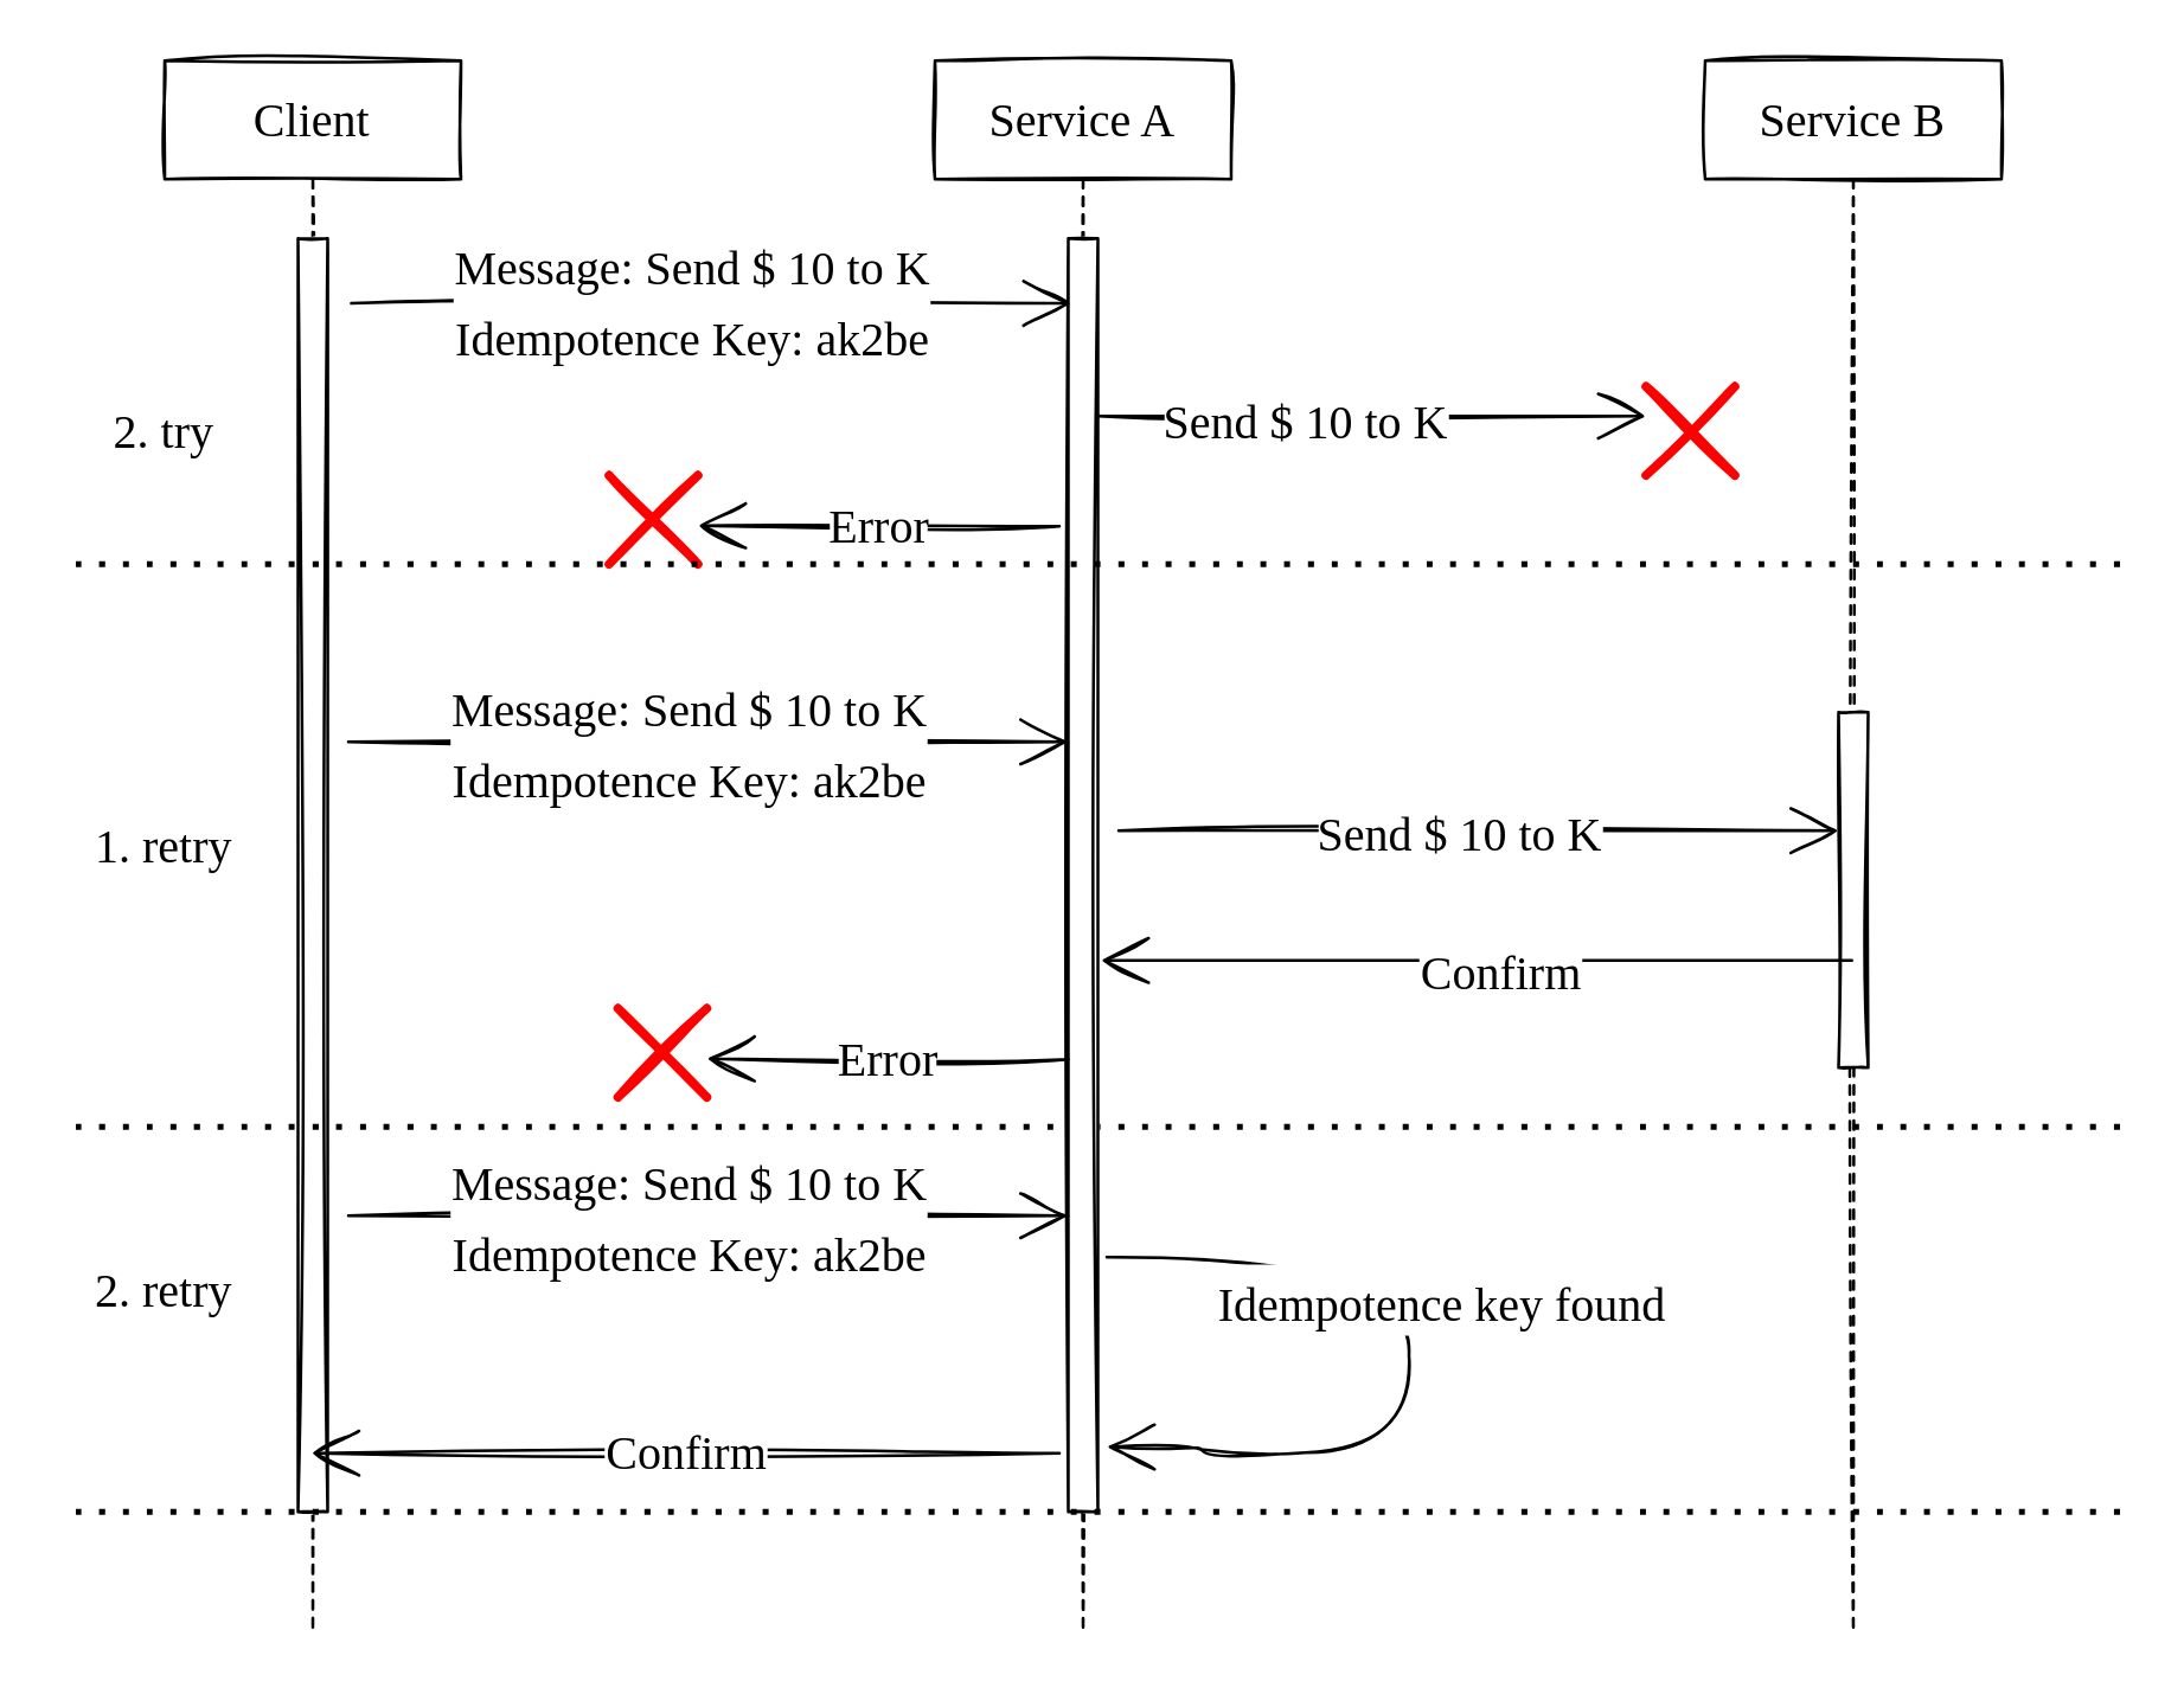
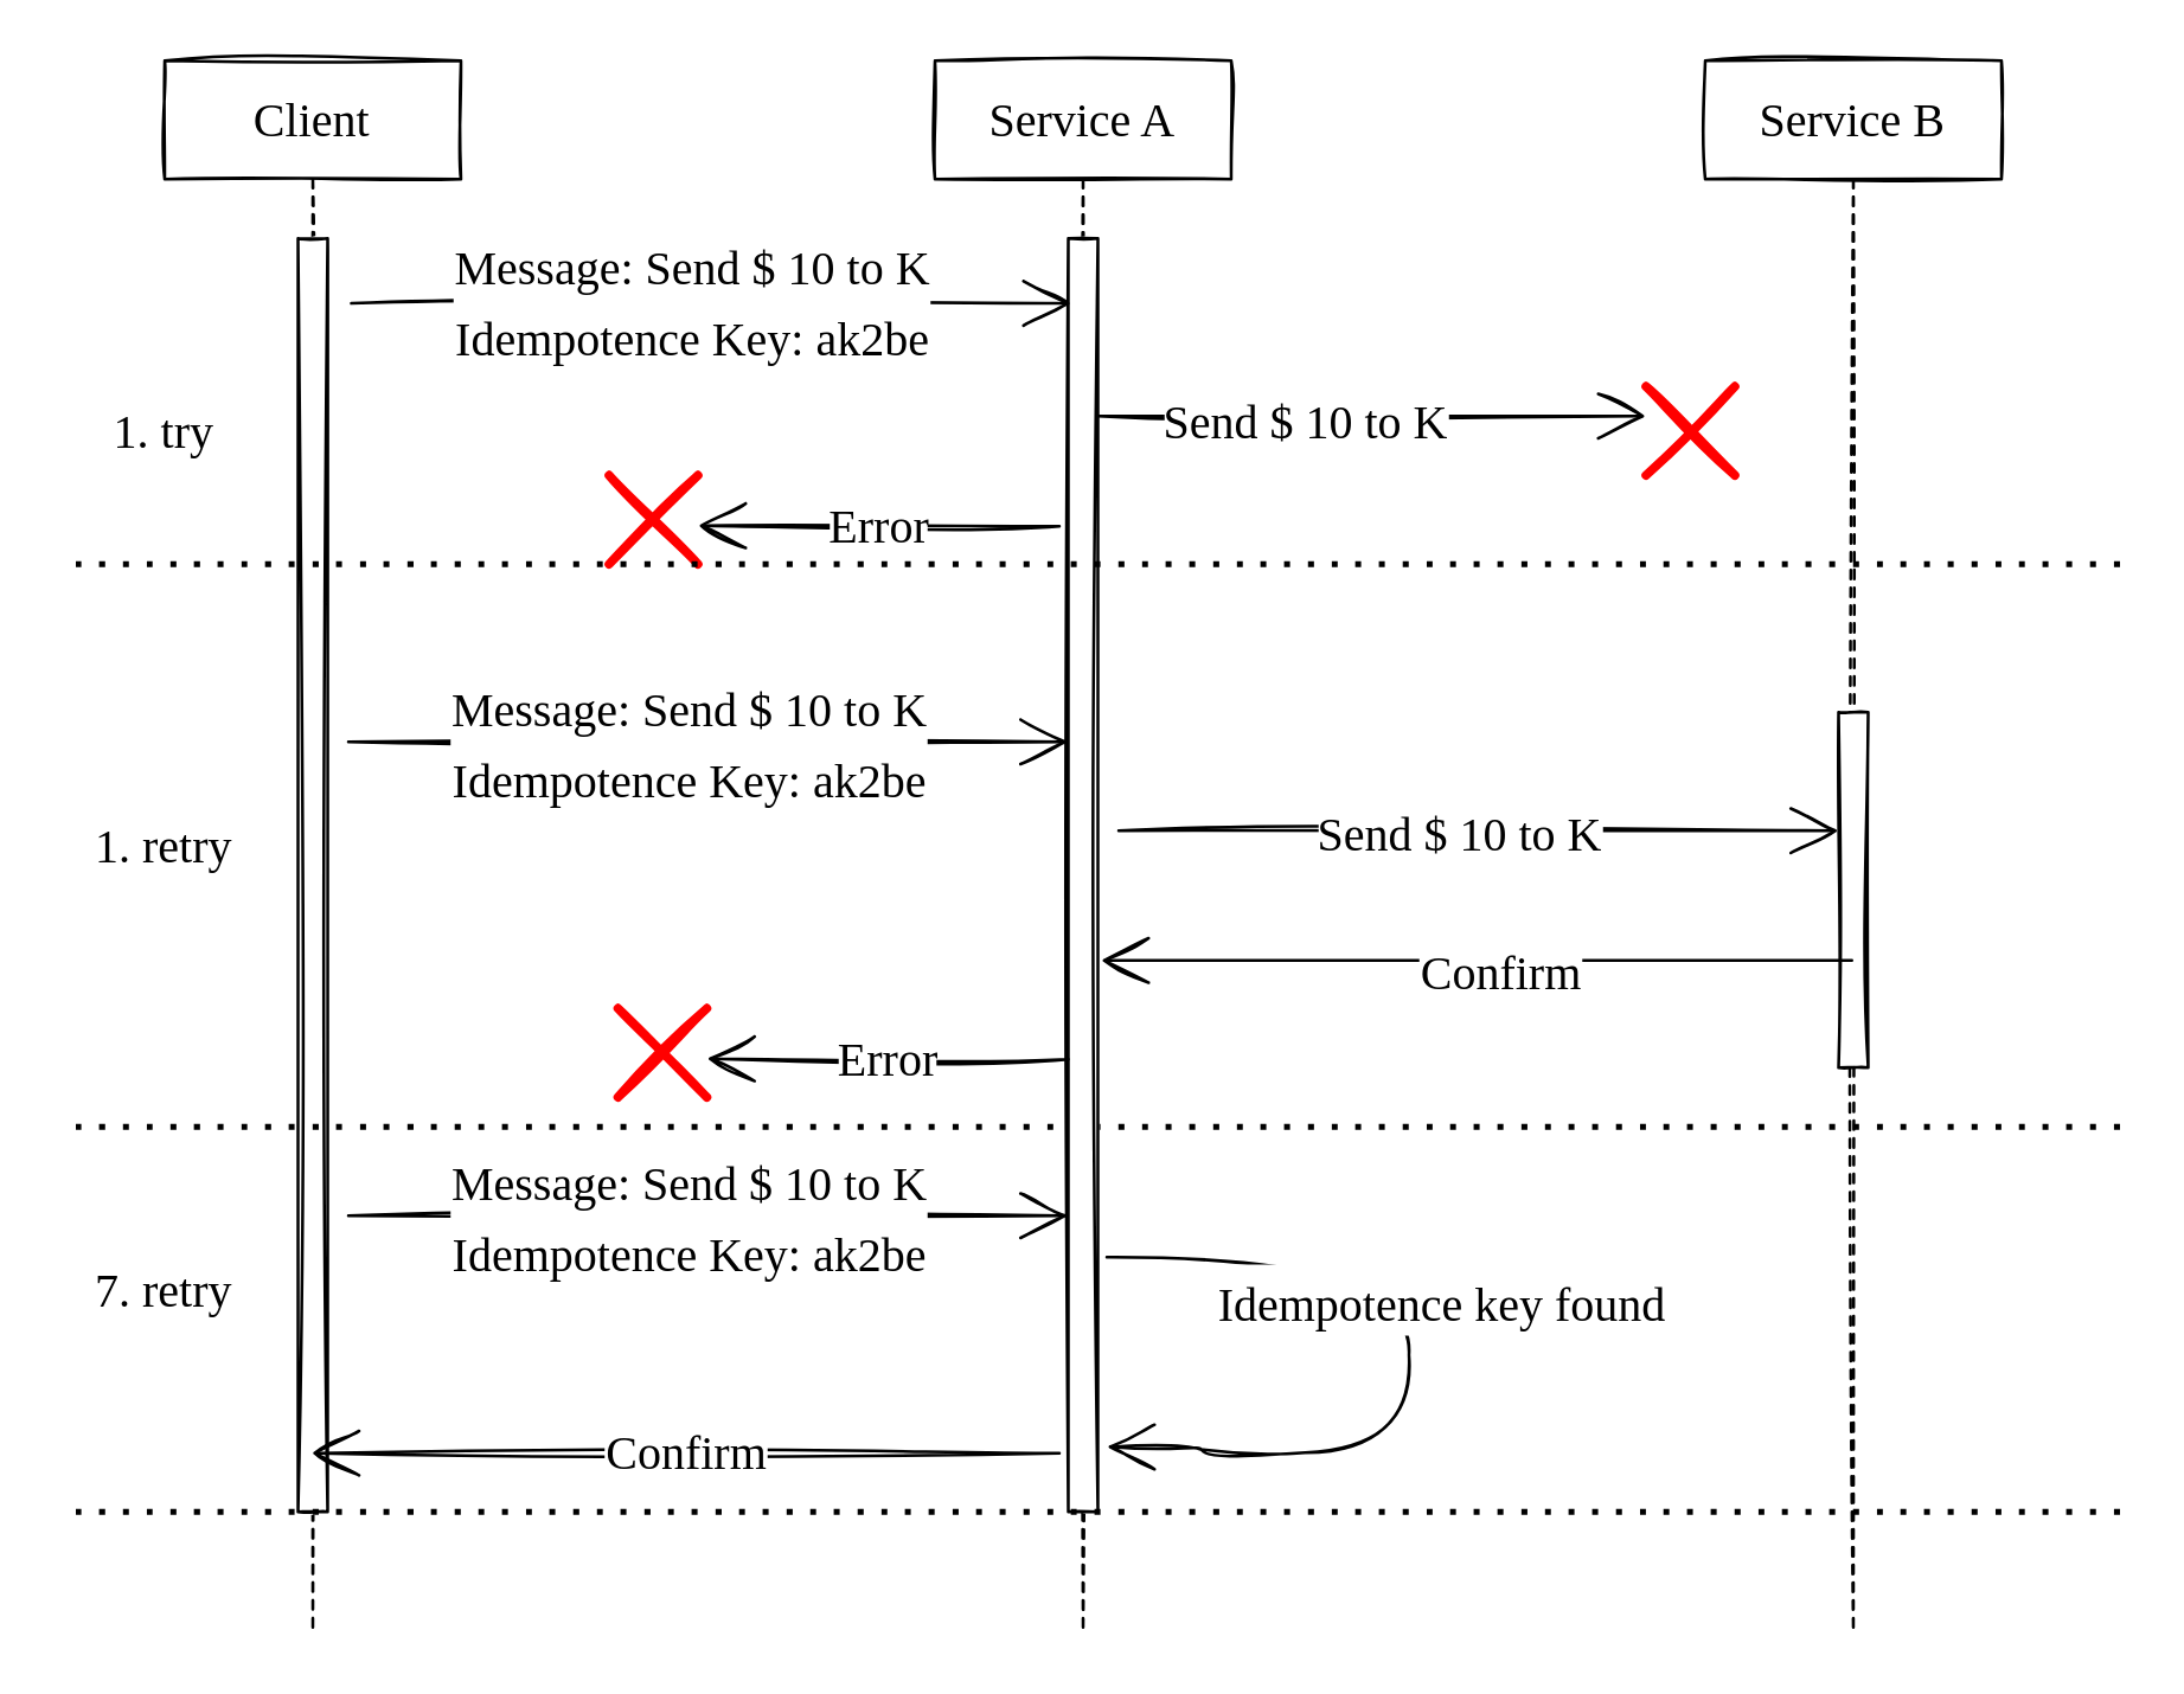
- <mxCell id="4" value="2. try" style="text;html=1;strokeColor=none;fillColor=none;align=center;verticalAlign=middle;whiteSpace=wrap;rounded=0;fontFamily=Architects Daughter;fontSource=https%3A%2F%2Ffonts.googleapis.com%2Fcss%3Ffamily%3DArchitects%2BDaughter;fontSize=16;" vertex="1" parent="2"><mxGeometry x="-30" y="110" width="60" height="30" as="geometry" /></mxCell>
+ <mxCell id="4" value="1. try" style="text;html=1;strokeColor=none;fillColor=none;align=center;verticalAlign=middle;whiteSpace=wrap;rounded=0;fontFamily=Architects Daughter;fontSource=https%3A%2F%2Ffonts.googleapis.com%2Fcss%3Ffamily%3DArchitects%2BDaughter;fontSize=16;" vertex="1" parent="2"><mxGeometry x="-30" y="110" width="60" height="30" as="geometry" /></mxCell>
- <mxCell id="32" value="2. retry" style="text;html=1;strokeColor=none;fillColor=none;align=center;verticalAlign=middle;whiteSpace=wrap;rounded=0;fontFamily=Architects Daughter;fontSource=https%3A%2F%2Ffonts.googleapis.com%2Fcss%3Ffamily%3DArchitects%2BDaughter;fontSize=16;" vertex="1" parent="1"><mxGeometry x="20" y="420" width="70" height="30" as="geometry" /></mxCell>
+ <mxCell id="32" value="7. retry" style="text;html=1;strokeColor=none;fillColor=none;align=center;verticalAlign=middle;whiteSpace=wrap;rounded=0;fontFamily=Architects Daughter;fontSource=https%3A%2F%2Ffonts.googleapis.com%2Fcss%3Ffamily%3DArchitects%2BDaughter;fontSize=16;" vertex="1" parent="1"><mxGeometry x="20" y="420" width="70" height="30" as="geometry" /></mxCell>
